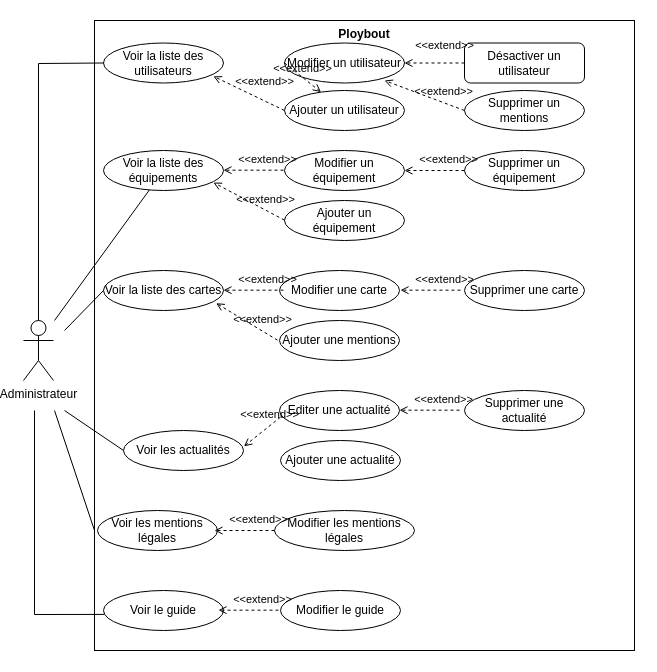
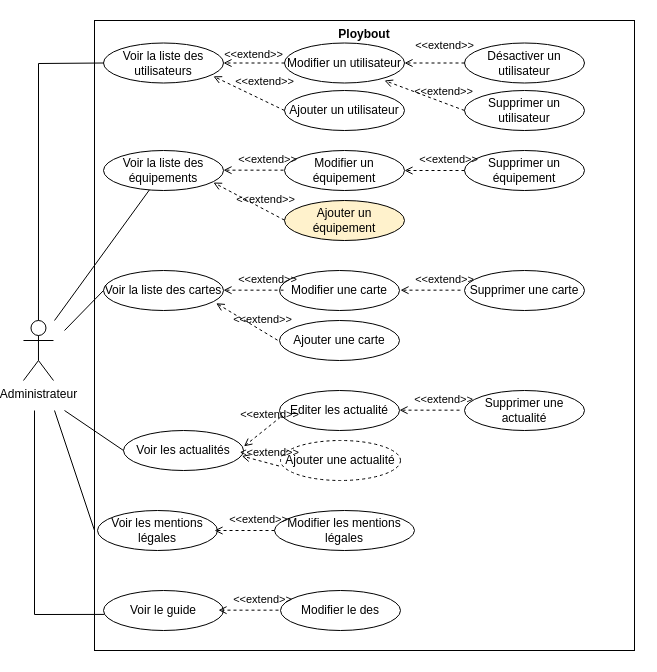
- <mxCell id="12" value="Désactiver un utilisateur" style="whiteSpace=wrap;html=1;rounded=1;" vertex="1" parent="1"><mxGeometry x="462" y="42.5" width="120" height="40" as="geometry" /></mxCell>
+ <mxCell id="12" value="Désactiver un utilisateur" style="ellipse;whiteSpace=wrap;html=1;" vertex="1" parent="1"><mxGeometry x="462" y="42.5" width="120" height="40" as="geometry" /></mxCell>
- <mxCell id="27" value="&amp;lt;&amp;lt;extend&amp;gt;&amp;gt;" style="html=1;verticalAlign=bottom;labelBackgroundColor=none;endArrow=open;endFill=0;dashed=1;rounded=0;exitX=0;exitY=0.5;exitDx=0;exitDy=0;" edge="1" parent="1" source="11" target="14"><mxGeometry width="160" relative="1" as="geometry"><mxPoint x="252" y="110" as="sourcePoint" /><mxPoint x="202" y="60" as="targetPoint" /></mxGeometry></mxCell>
+ <mxCell id="27" value="&amp;lt;&amp;lt;extend&amp;gt;&amp;gt;" style="html=1;verticalAlign=bottom;labelBackgroundColor=none;endArrow=open;endFill=0;dashed=1;rounded=0;exitX=0;exitY=0.5;exitDx=0;exitDy=0;entryX=1;entryY=0.5;entryDx=0;entryDy=0;" edge="1" parent="1" source="11" target="5"><mxGeometry width="160" relative="1" as="geometry"><mxPoint x="252" y="110" as="sourcePoint" /><mxPoint x="202" y="60" as="targetPoint" /></mxGeometry></mxCell>
- <mxCell id="13" value="Supprimer un mentions" style="ellipse;whiteSpace=wrap;html=1;" vertex="1" parent="1"><mxGeometry x="462" y="90" width="120" height="40" as="geometry" /></mxCell>
+ <mxCell id="13" value="Supprimer un utilisateur" style="ellipse;whiteSpace=wrap;html=1;" vertex="1" parent="1"><mxGeometry x="462" y="90" width="120" height="40" as="geometry" /></mxCell>
- <mxCell id="24" value="Ajouter un équipement" style="ellipse;whiteSpace=wrap;html=1;" vertex="1" parent="1"><mxGeometry x="282" y="200" width="120" height="40" as="geometry" /></mxCell>
+ <mxCell id="24" value="Ajouter un équipement" style="ellipse;whiteSpace=wrap;html=1;fillColor=#fff2cc;" vertex="1" parent="1"><mxGeometry x="282" y="200" width="120" height="40" as="geometry" /></mxCell>
- <mxCell id="21" value="Ajouter une mentions" style="ellipse;whiteSpace=wrap;html=1;" vertex="1" parent="1"><mxGeometry x="277" y="320" width="120" height="40" as="geometry" /></mxCell>
+ <mxCell id="21" value="Ajouter une carte" style="ellipse;whiteSpace=wrap;html=1;" vertex="1" parent="1"><mxGeometry x="277" y="320" width="120" height="40" as="geometry" /></mxCell>
- <mxCell id="18" value="Editer une actualité" style="ellipse;whiteSpace=wrap;html=1;" vertex="1" parent="1"><mxGeometry x="277" y="390" width="120" height="40" as="geometry" /></mxCell>
+ <mxCell id="18" value="Editer les actualité" style="ellipse;whiteSpace=wrap;html=1;" vertex="1" parent="1"><mxGeometry x="277" y="390" width="120" height="40" as="geometry" /></mxCell>
+ <mxCell id="41" value="&amp;lt;&amp;lt;extend&amp;gt;&amp;gt;" style="html=1;verticalAlign=bottom;labelBackgroundColor=none;endArrow=open;endFill=0;dashed=1;rounded=0;exitX=-0.013;exitY=0.637;exitDx=0;exitDy=0;entryX=0.986;entryY=0.637;entryDx=0;entryDy=0;entryPerimeter=0;exitPerimeter=0;" edge="1" parent="1" source="19" target="9"><mxGeometry x="-0.458" y="-2" width="160" relative="1" as="geometry"><mxPoint x="288" y="426.66" as="sourcePoint" /><mxPoint x="226" y="466" as="targetPoint" /><mxPoint as="offset" /></mxGeometry></mxCell>
- <mxCell id="19" value="Ajouter une actualité" style="ellipse;whiteSpace=wrap;html=1;" vertex="1" parent="1"><mxGeometry x="278" y="440" width="120" height="40" as="geometry" /></mxCell>
+ <mxCell id="19" value="Ajouter une actualité" style="ellipse;whiteSpace=wrap;html=1;dashed=1;" vertex="1" parent="1"><mxGeometry x="278" y="440" width="120" height="40" as="geometry" /></mxCell>
- <mxCell id="16" value="Modifier le guide" style="ellipse;whiteSpace=wrap;html=1;" vertex="1" parent="1"><mxGeometry x="278" y="590" width="120" height="40" as="geometry" /></mxCell>
+ <mxCell id="16" value="Modifier le des" style="ellipse;whiteSpace=wrap;html=1;" vertex="1" parent="1"><mxGeometry x="278" y="590" width="120" height="40" as="geometry" /></mxCell>
